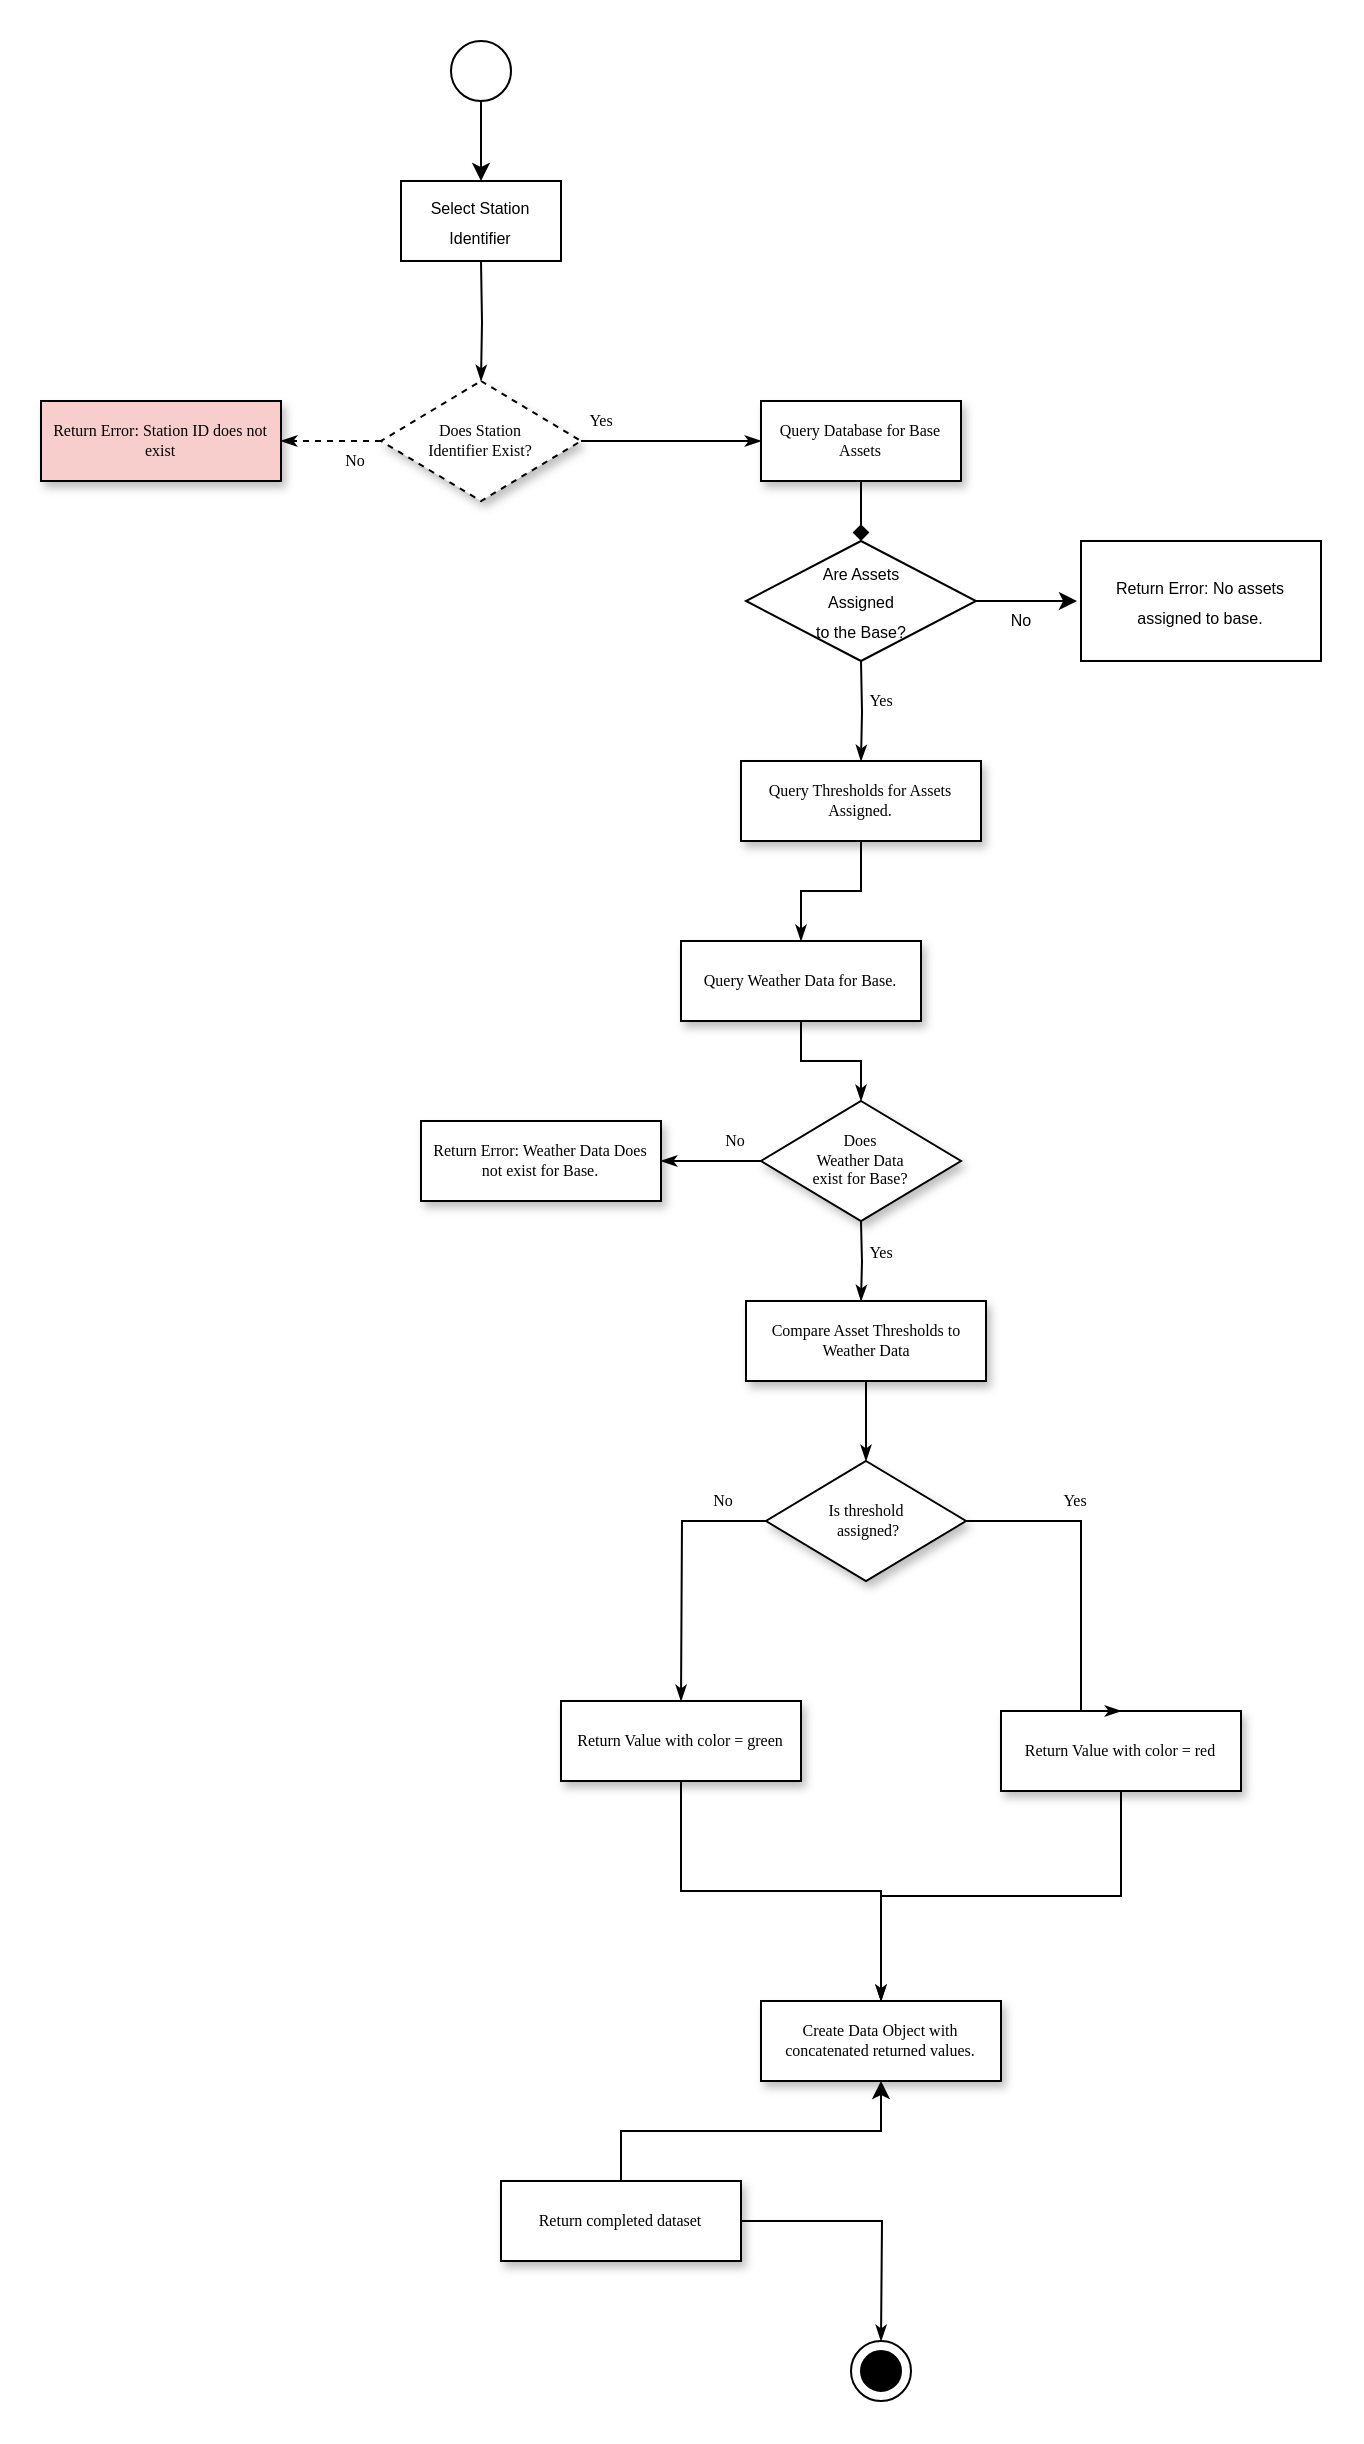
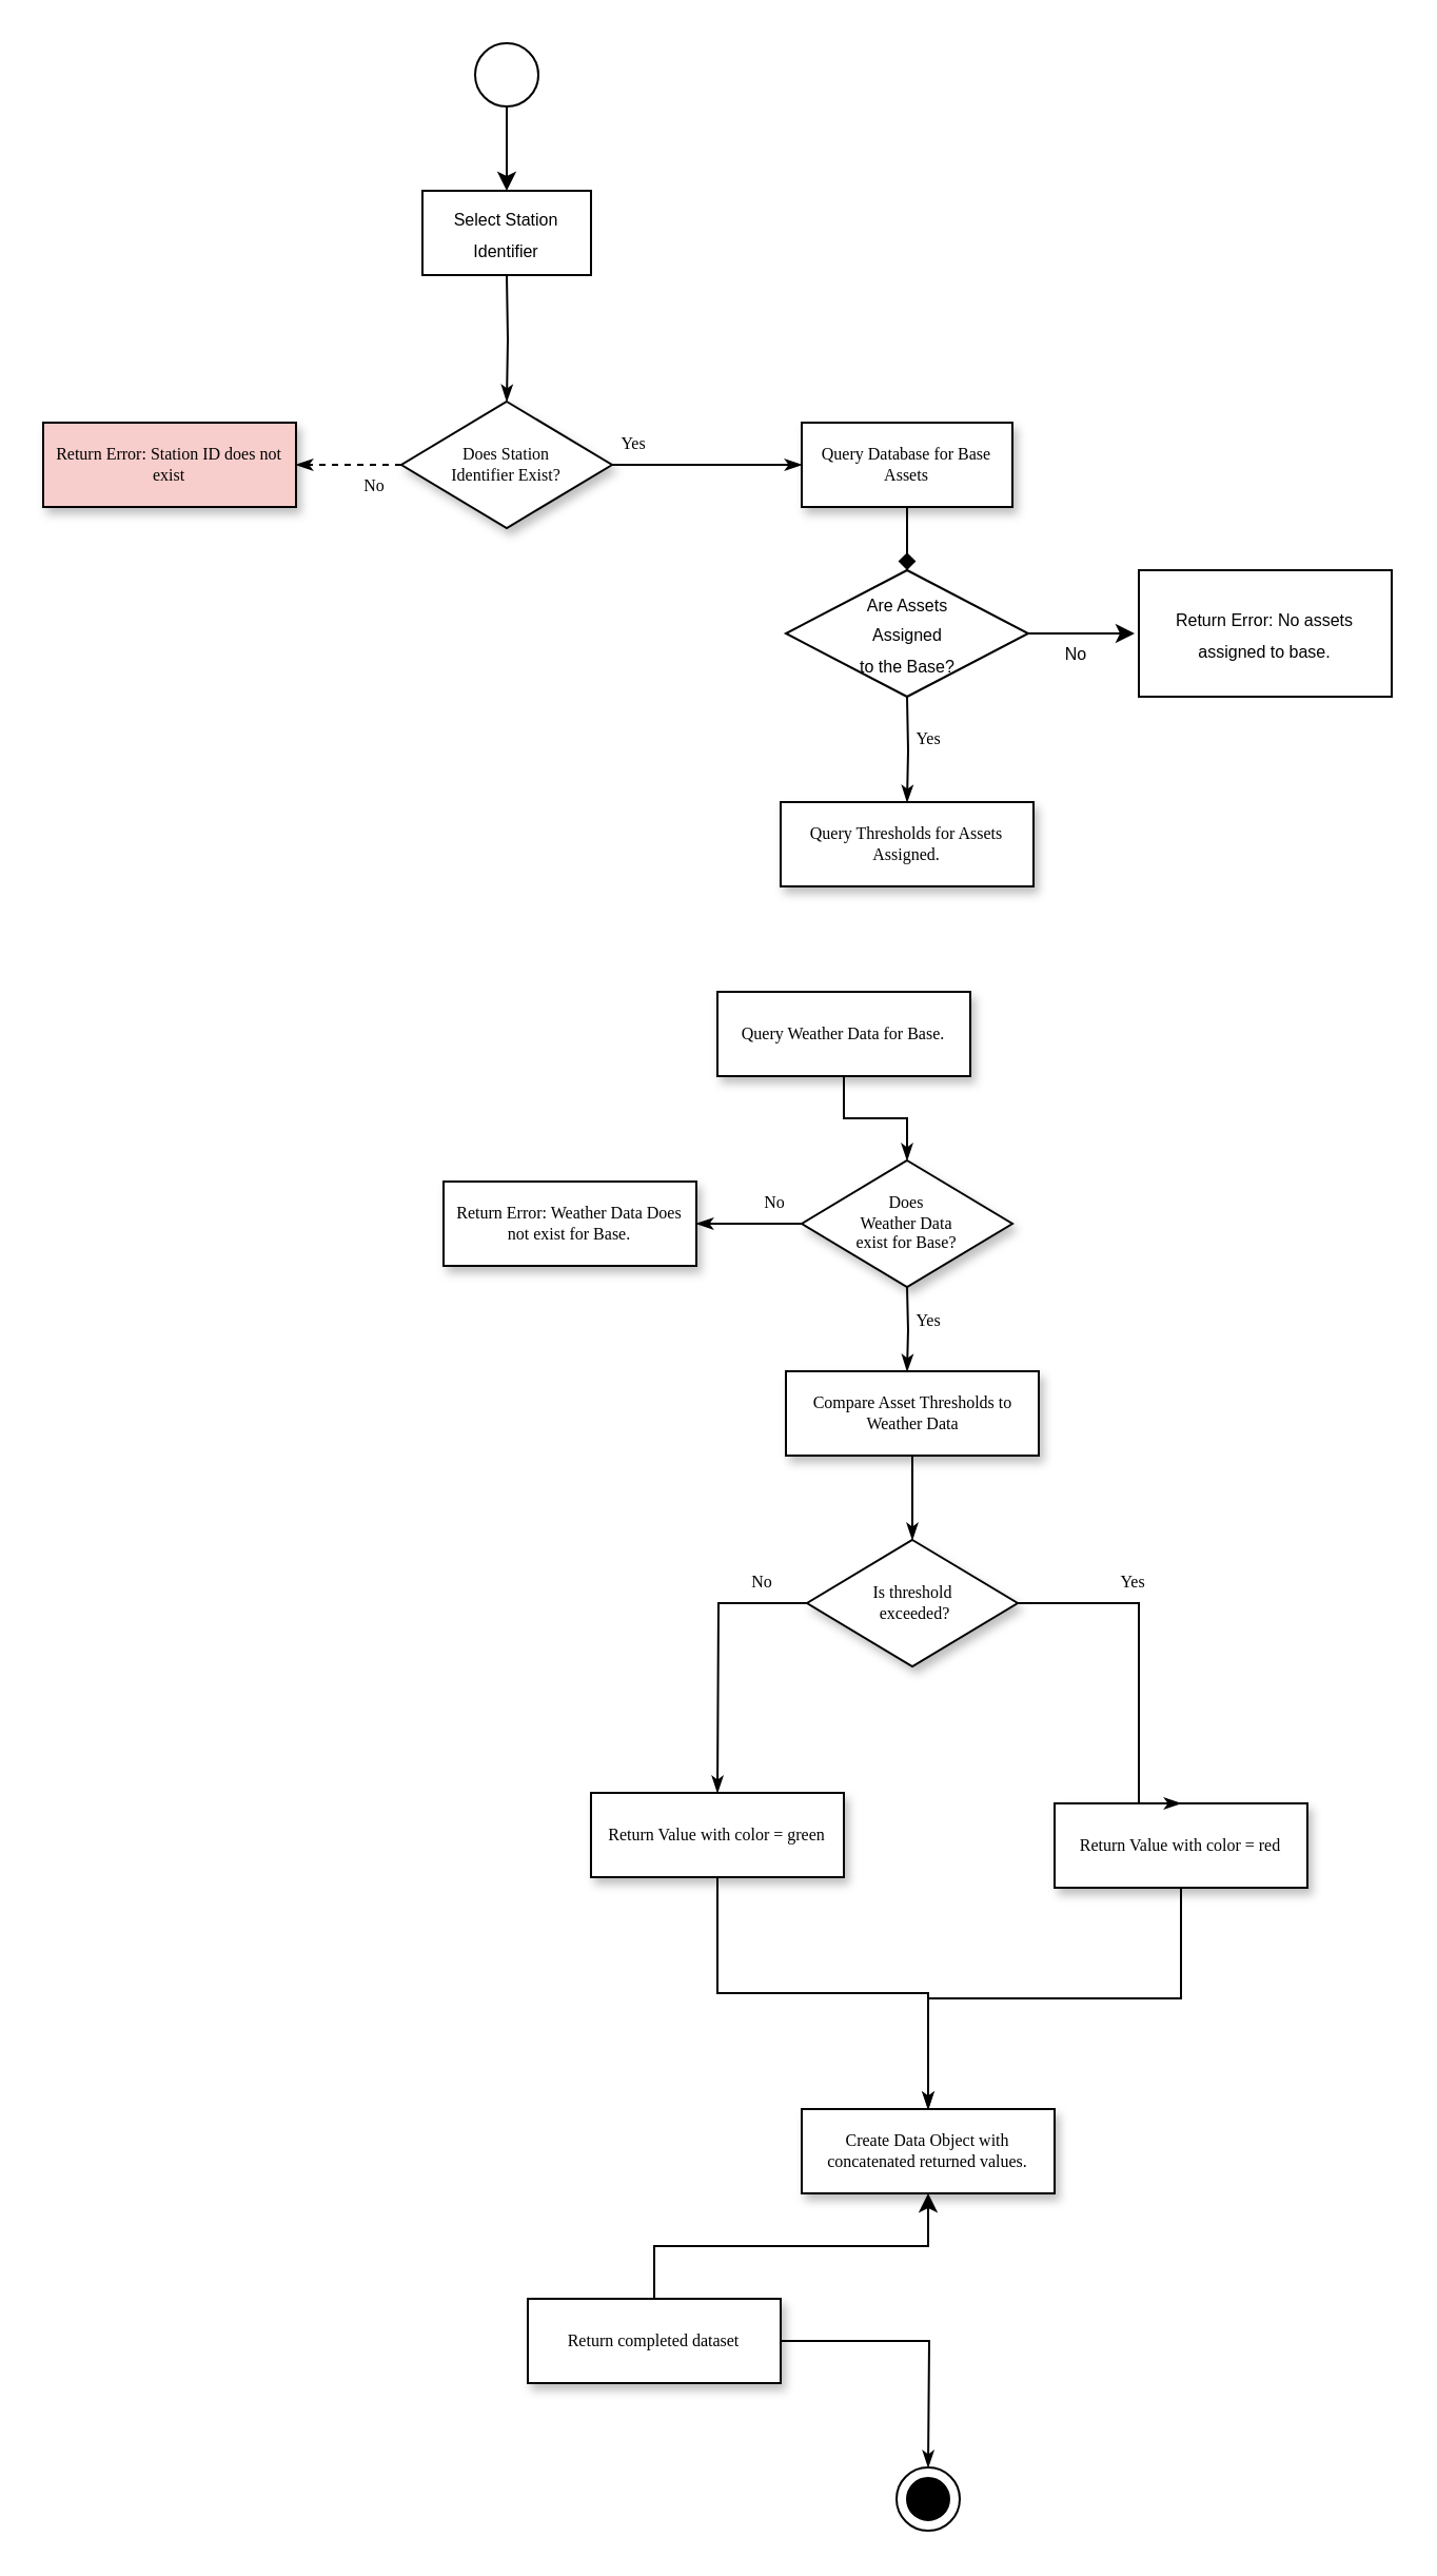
- <mxCell id="5" value="Does Station &lt;br&gt;Identifier Exist?" style="rhombus;whiteSpace=wrap;html=1;rounded=0;shadow=1;labelBackgroundColor=none;strokeWidth=1;fontFamily=Verdana;fontSize=8;align=center;dashed=1;" parent="1" vertex="1"><mxGeometry x="190" y="190" width="100" height="60" as="geometry" /></mxCell>
+ <mxCell id="5" value="Does Station &lt;br&gt;Identifier Exist?" style="rhombus;whiteSpace=wrap;html=1;rounded=0;shadow=1;labelBackgroundColor=none;strokeWidth=1;fontFamily=Verdana;fontSize=8;align=center;" parent="1" vertex="1"><mxGeometry x="190" y="190" width="100" height="60" as="geometry" /></mxCell>
- <mxCell id="9" style="edgeStyle=orthogonalEdgeStyle;rounded=0;html=1;labelBackgroundColor=none;startSize=5;endArrow=classicThin;endFill=1;endSize=5;jettySize=auto;orthogonalLoop=1;strokeWidth=1;fontFamily=Verdana;fontSize=8;" parent="1" source="10" target="12" edge="1"><mxGeometry relative="1" as="geometry" /></mxCell>
- <mxCell id="19" value="Is threshold&lt;br&gt;&amp;nbsp;assigned?" style="rhombus;whiteSpace=wrap;html=1;rounded=0;shadow=1;labelBackgroundColor=none;strokeWidth=1;fontFamily=Verdana;fontSize=8;align=center;" parent="1" vertex="1"><mxGeometry x="382.5" y="730" width="100" height="60" as="geometry" /></mxCell>
+ <mxCell id="19" value="Is threshold&lt;br&gt;&amp;nbsp;exceeded?" style="rhombus;whiteSpace=wrap;html=1;rounded=0;shadow=1;labelBackgroundColor=none;strokeWidth=1;fontFamily=Verdana;fontSize=8;align=center;" parent="1" vertex="1"><mxGeometry x="382.5" y="730" width="100" height="60" as="geometry" /></mxCell>
